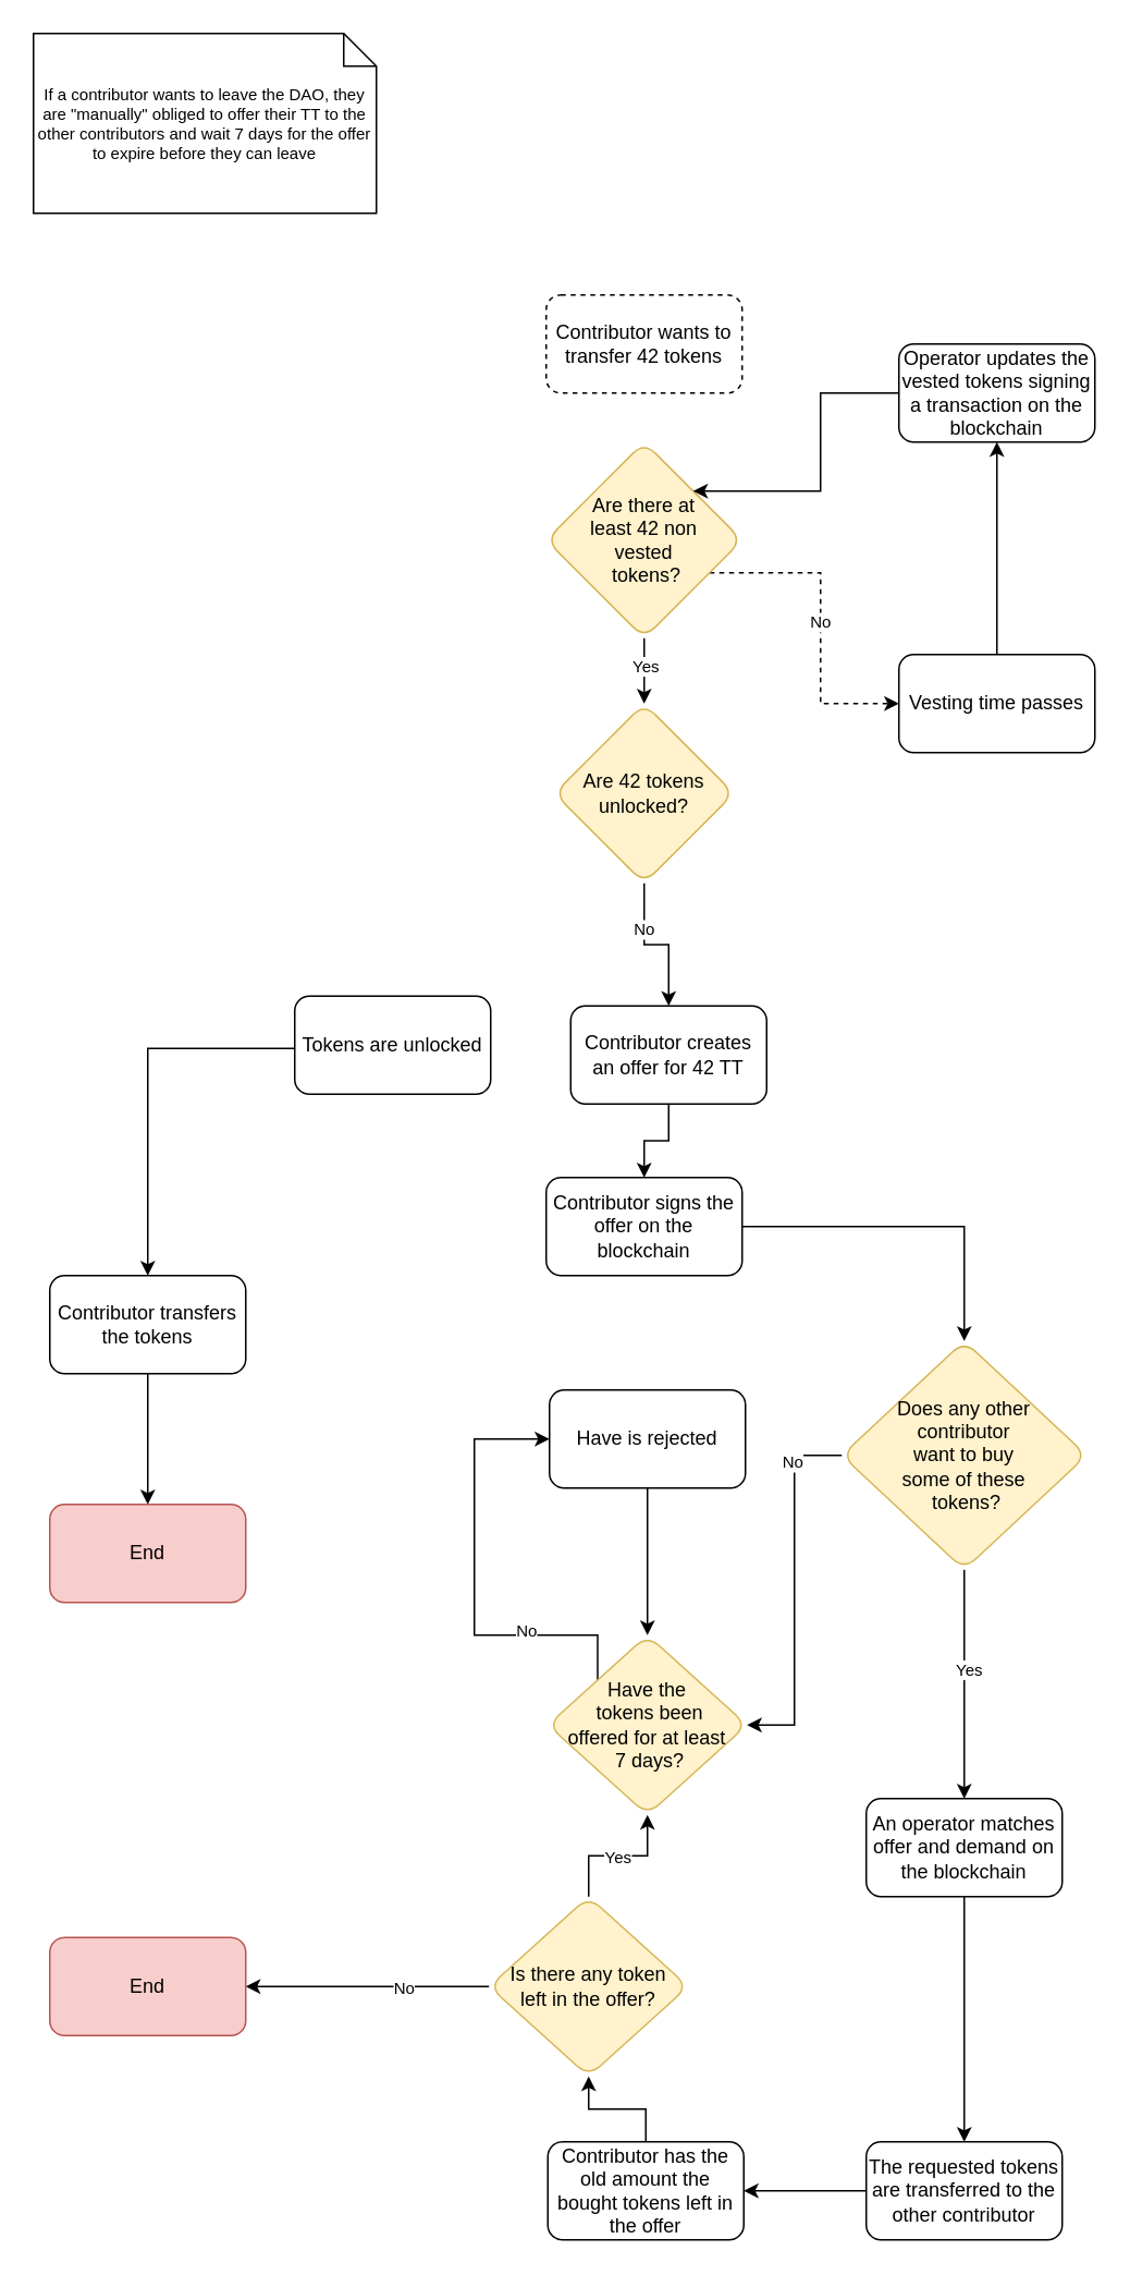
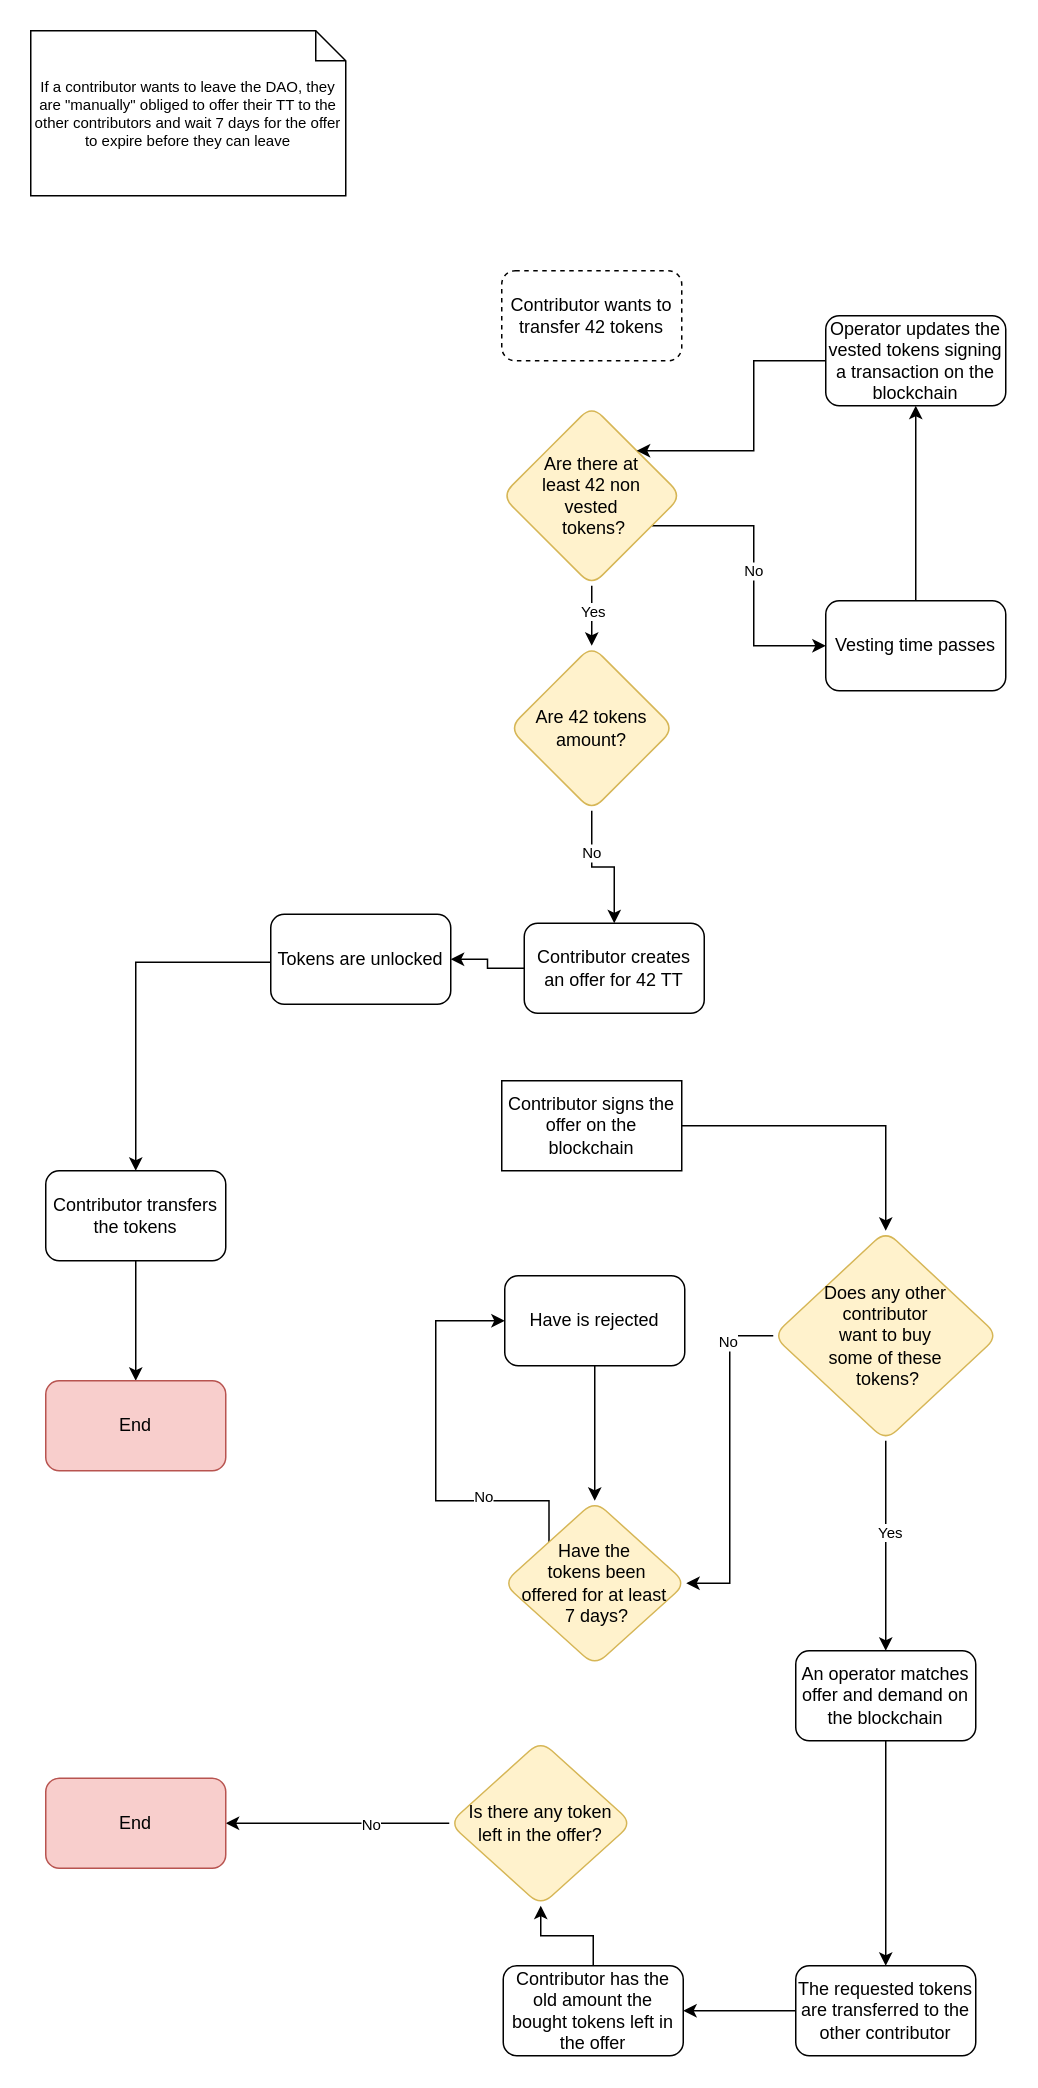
- <mxCell id="39" value="No" style="edgeStyle=orthogonalEdgeStyle;rounded=0;orthogonalLoop=1;jettySize=auto;html=1;entryX=0;entryY=0.5;entryDx=0;entryDy=0;fontSize=10;dashed=1;" edge="1" parent="1" source="40" target="42"><mxGeometry relative="1" as="geometry"><Array as="points"><mxPoint x="502" y="350" /><mxPoint x="502" y="430" /></Array></mxGeometry></mxCell>
+ <mxCell id="39" value="No" style="edgeStyle=orthogonalEdgeStyle;rounded=0;orthogonalLoop=1;jettySize=auto;html=1;entryX=0;entryY=0.5;entryDx=0;entryDy=0;fontSize=10;" edge="1" parent="1" source="40" target="42"><mxGeometry relative="1" as="geometry"><Array as="points"><mxPoint x="502" y="350" /><mxPoint x="502" y="430" /></Array></mxGeometry></mxCell>
- <mxCell id="28" value="Are 42 tokens unlocked?" style="rhombus;whiteSpace=wrap;html=1;rounded=1;glass=0;strokeWidth=1;shadow=0;fillColor=#fff2cc;strokeColor=#d6b656;" vertex="1" parent="1"><mxGeometry x="339" y="430" width="110" height="110" as="geometry" /></mxCell>
+ <mxCell id="28" value="Are 42 tokens amount?" style="rhombus;whiteSpace=wrap;html=1;rounded=1;glass=0;strokeWidth=1;shadow=0;fillColor=#fff2cc;strokeColor=#d6b656;" vertex="1" parent="1"><mxGeometry x="339" y="430" width="110" height="110" as="geometry" /></mxCell>
- <mxCell id="6" value="" style="edgeStyle=orthogonalEdgeStyle;rounded=0;orthogonalLoop=1;jettySize=auto;html=1;fontSize=10;" edge="1" parent="1" source="7" target="9"><mxGeometry relative="1" as="geometry" /></mxCell>
+ <mxCell id="6" value="" style="edgeStyle=orthogonalEdgeStyle;rounded=0;orthogonalLoop=1;jettySize=auto;html=1;fontSize=10;" edge="1" parent="1" source="7" target="30"><mxGeometry relative="1" as="geometry" /></mxCell>
- <mxCell id="9" value="Contributor signs the offer on the blockchain" style="whiteSpace=wrap;html=1;rounded=1;glass=0;strokeWidth=1;shadow=0;" vertex="1" parent="1"><mxGeometry x="334" y="720" width="120" height="60" as="geometry" /></mxCell>
+ <mxCell id="9" value="Contributor signs the offer on the blockchain" style="whiteSpace=wrap;html=1;glass=0;strokeWidth=1;shadow=0;rounded=0;" vertex="1" parent="1"><mxGeometry x="334" y="720" width="120" height="60" as="geometry" /></mxCell>
- <mxCell id="31" style="edgeStyle=orthogonalEdgeStyle;rounded=0;orthogonalLoop=1;jettySize=auto;html=1;entryX=0.5;entryY=1;entryDx=0;entryDy=0;fontSize=10;" edge="1" parent="1" source="35" target="5"><mxGeometry relative="1" as="geometry" /></mxCell>
- <mxCell id="32" value="Yes" style="edgeLabel;html=1;align=center;verticalAlign=middle;resizable=0;points=[];fontSize=10;" vertex="1" connectable="0" parent="31"><mxGeometry x="-0.02" relative="1" as="geometry"><mxPoint as="offset" /></mxGeometry></mxCell>
